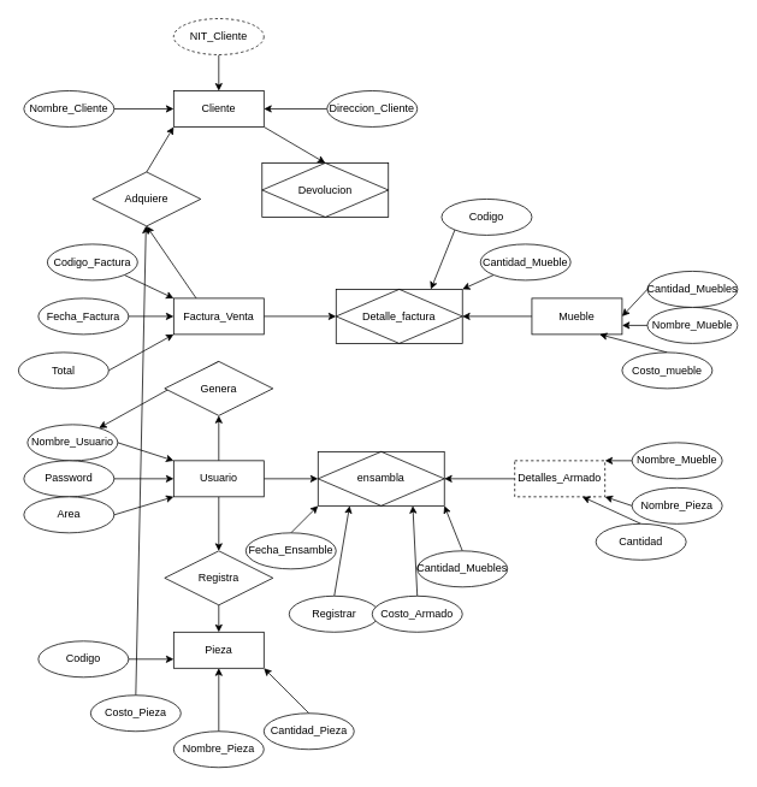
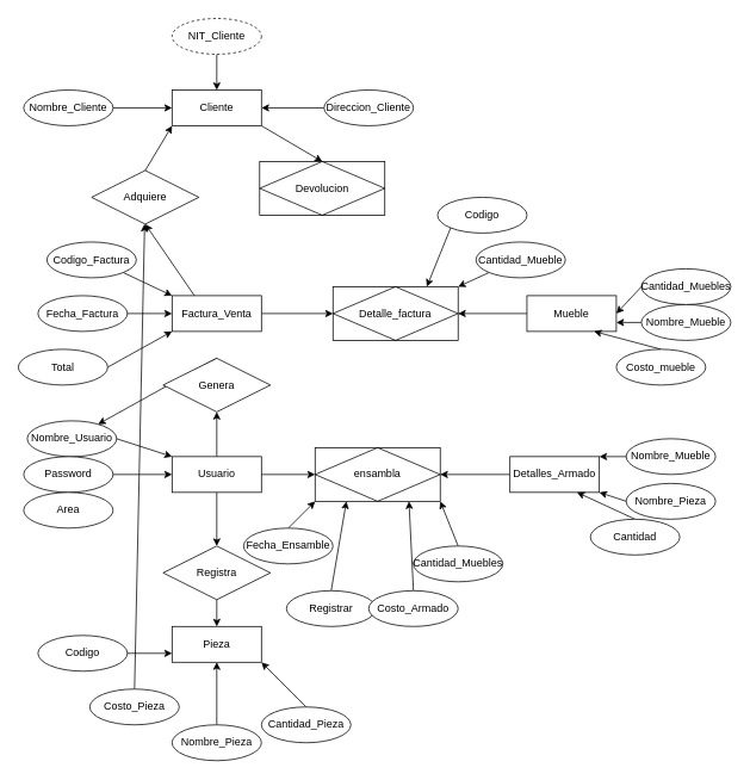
- <mxCell id="58" value="Detalles_Armado" style="whiteSpace=wrap;html=1;align=center;dashed=1;" vertex="1" parent="1"><mxGeometry x="570" y="510" width="100" height="40" as="geometry" /></mxCell>
+ <mxCell id="58" value="Detalles_Armado" style="whiteSpace=wrap;html=1;align=center;" vertex="1" parent="1"><mxGeometry x="570" y="510" width="100" height="40" as="geometry" /></mxCell>
- <mxCell id="20" style="edgeStyle=none;rounded=0;orthogonalLoop=1;jettySize=auto;html=1;exitX=1;exitY=0.5;exitDx=0;exitDy=0;entryX=0;entryY=1;entryDx=0;entryDy=0;" edge="1" parent="1" source="21" target="15"><mxGeometry relative="1" as="geometry" /></mxCell>
